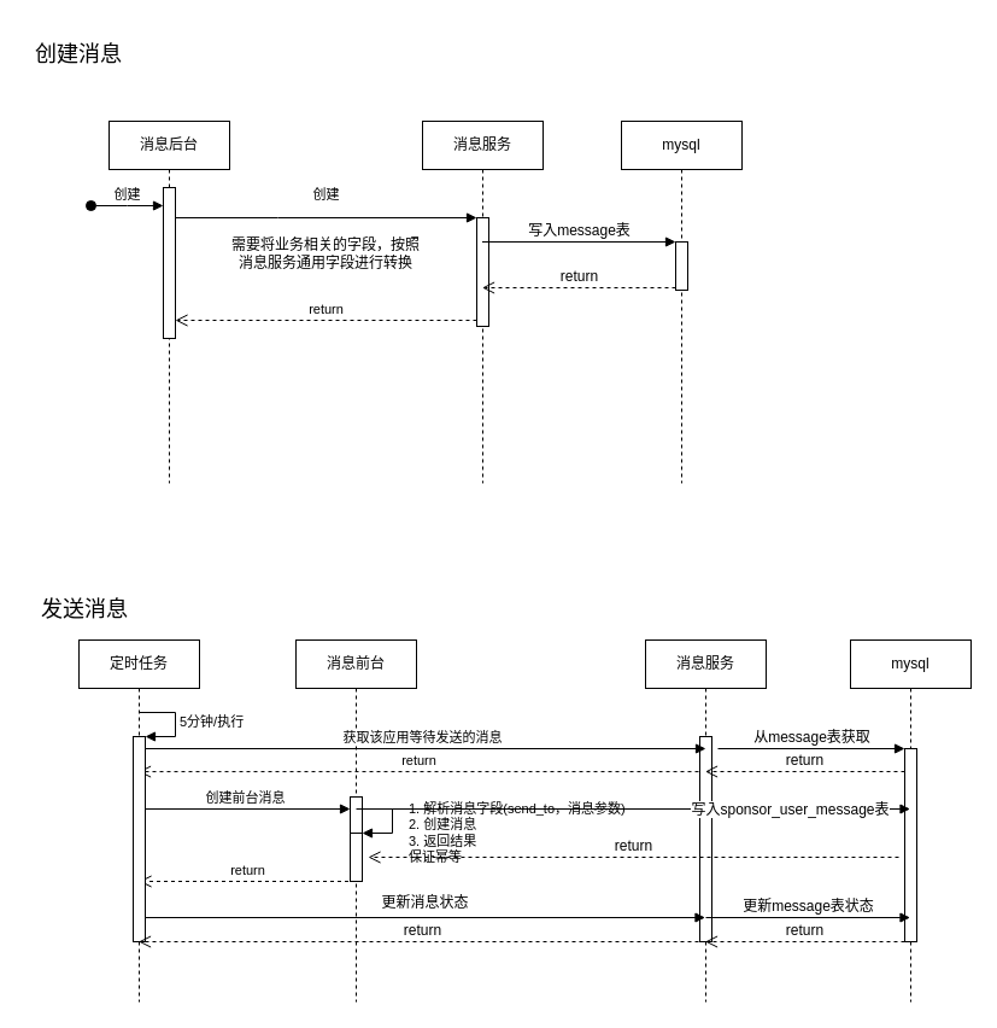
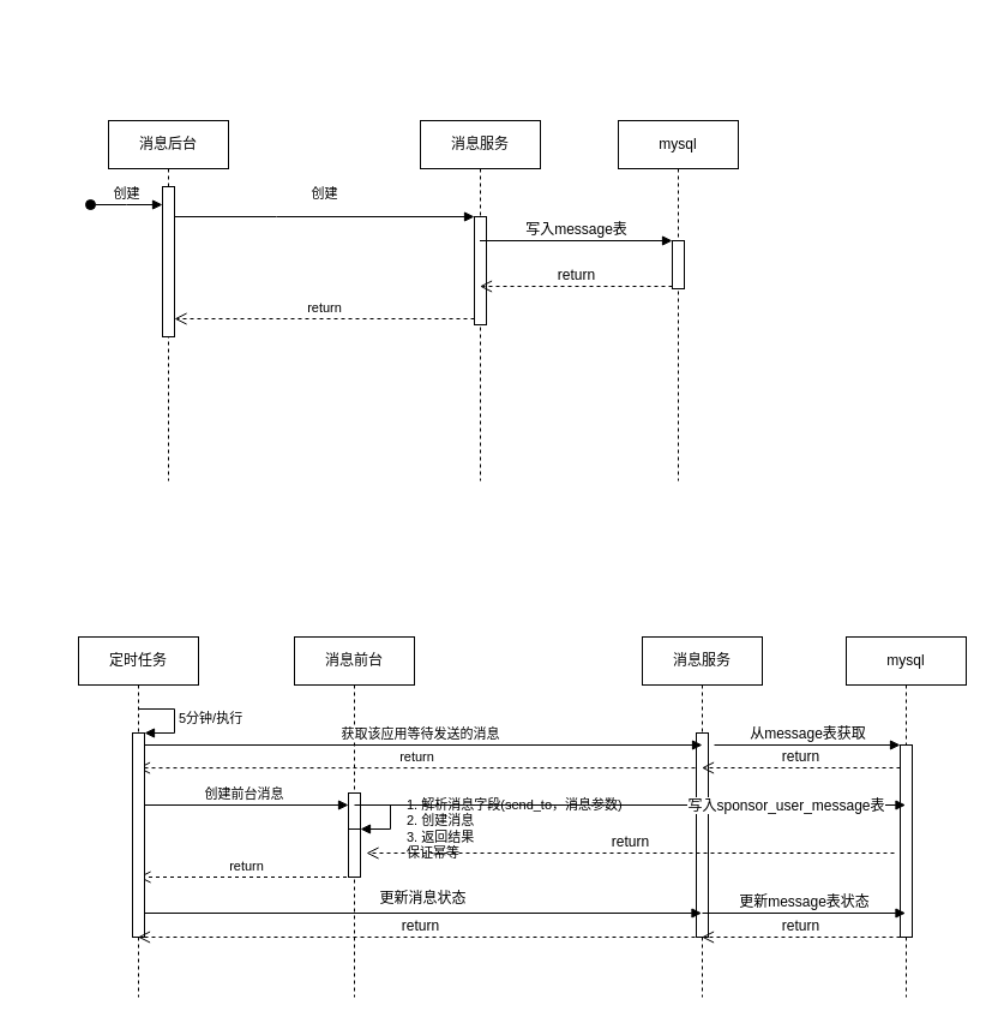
- <mxCell id="27" value="&lt;span style=&quot;font-size: 18px;&quot;&gt;创建消息&lt;/span&gt;" style="text;html=1;strokeColor=none;fillColor=none;align=center;verticalAlign=middle;whiteSpace=wrap;rounded=0;" vertex="1" parent="1"><mxGeometry x="20" y="20" width="90" height="50" as="geometry" /></mxCell>
- <mxCell id="15" value="需要将业务相关的字段，按照消息服务通用字段进行转换" style="text;html=1;strokeColor=none;fillColor=none;align=center;verticalAlign=middle;whiteSpace=wrap;rounded=0;" vertex="1" parent="1"><mxGeometry x="190" y="170" width="160" height="80" as="geometry" /></mxCell>
- <mxCell id="24" value="&lt;font style=&quot;font-size: 18px;&quot;&gt;发送消息&lt;/font&gt;" style="text;html=1;strokeColor=none;fillColor=none;align=center;verticalAlign=middle;whiteSpace=wrap;rounded=0;" vertex="1" parent="1"><mxGeometry x="25" y="480" width="90" height="50" as="geometry" /></mxCell>
